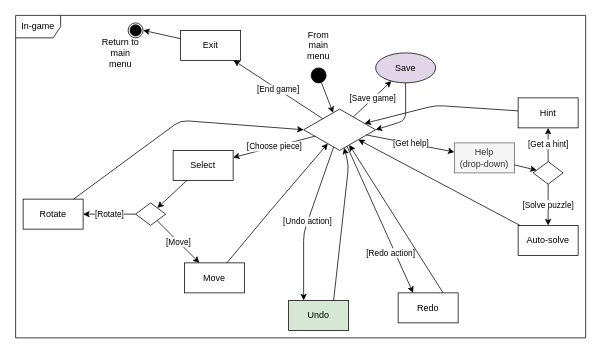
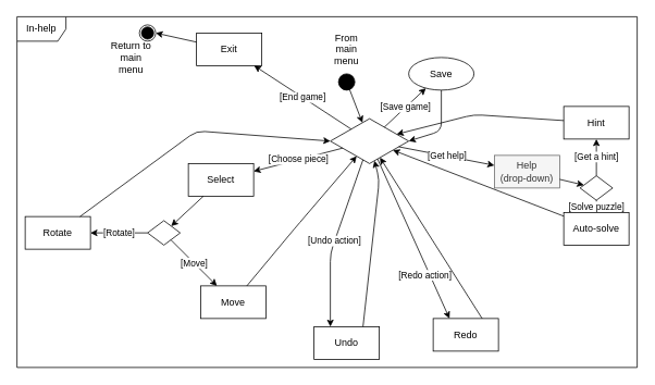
- <mxCell id="2" value="In-game" style="shape=umlFrame;whiteSpace=wrap;html=1;" vertex="1" parent="1"><mxGeometry x="20" y="20" width="760" height="430" as="geometry" /></mxCell>
+ <mxCell id="2" value="In-help" style="shape=umlFrame;whiteSpace=wrap;html=1;" vertex="1" parent="1"><mxGeometry x="20" y="20" width="760" height="430" as="geometry" /></mxCell>
- <mxCell id="29" value="Save" style="ellipse;whiteSpace=wrap;html=1;fillColor=#e1d5e7;" vertex="1" parent="1"><mxGeometry x="500" y="70" width="80" height="40" as="geometry" /></mxCell>
+ <mxCell id="29" value="Save" style="ellipse;whiteSpace=wrap;html=1;" vertex="1" parent="1"><mxGeometry x="500" y="70" width="80" height="40" as="geometry" /></mxCell>
- <mxCell id="17" value="Auto-solve" style="rounded=0;whiteSpace=wrap;html=1;" vertex="1" parent="1"><mxGeometry x="690" y="300" width="80" height="40" as="geometry" /></mxCell>
+ <mxCell id="17" value="Auto-solve" style="rounded=0;whiteSpace=wrap;html=1;" vertex="1" parent="1"><mxGeometry x="690" y="260" width="80" height="40" as="geometry" /></mxCell>
- <mxCell id="18" value="Undo" style="rounded=0;whiteSpace=wrap;html=1;fillColor=#d5e8d4;" vertex="1" parent="1"><mxGeometry x="384" y="400" width="80" height="40" as="geometry" /></mxCell>
+ <mxCell id="18" value="Undo" style="rounded=0;whiteSpace=wrap;html=1;" vertex="1" parent="1"><mxGeometry x="384" y="400" width="80" height="40" as="geometry" /></mxCell>
